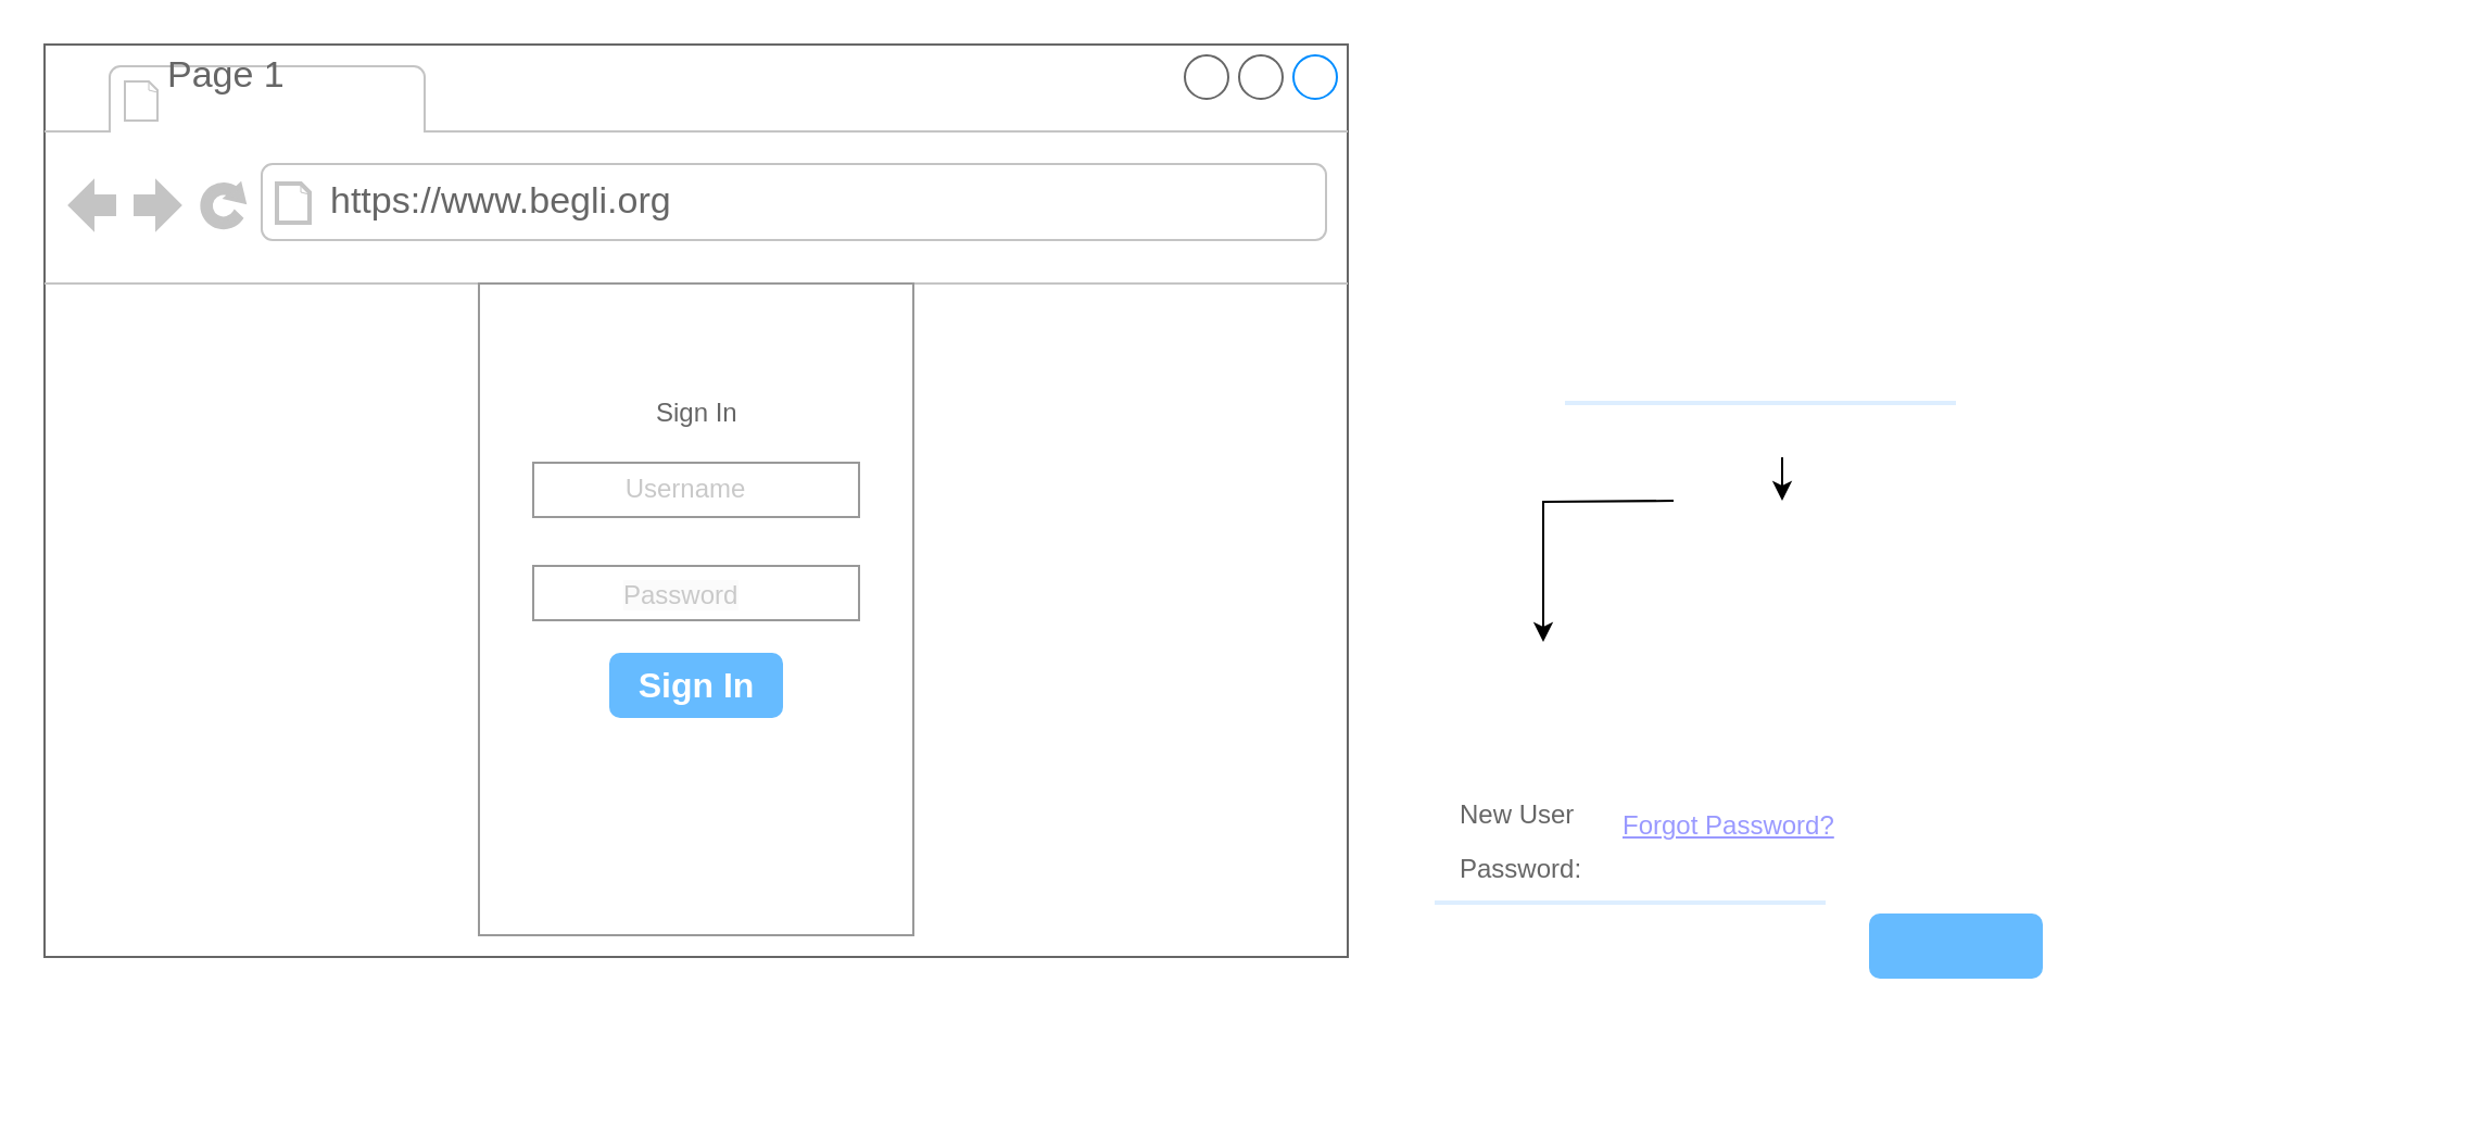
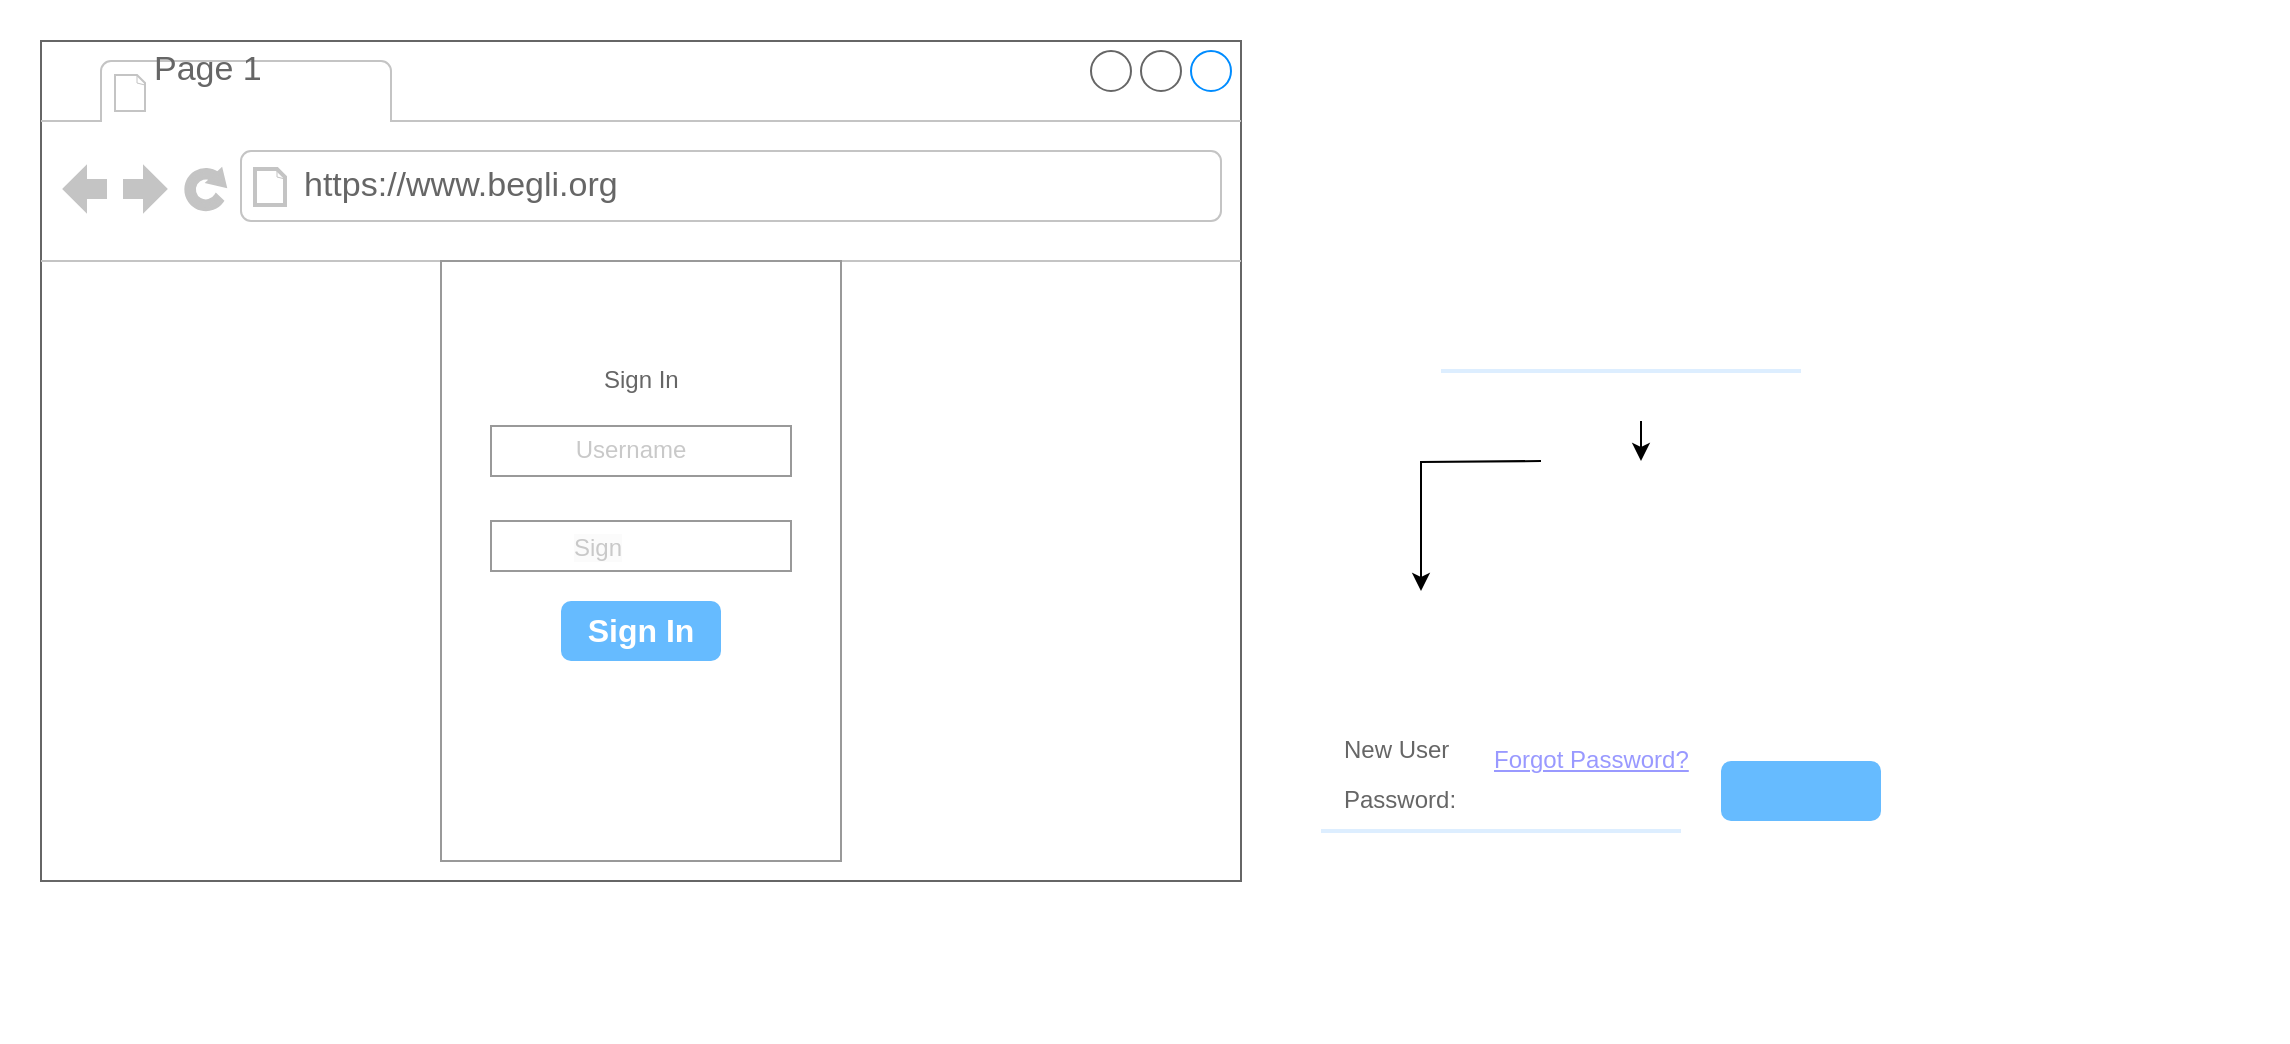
- <mxCell id="13" value="&lt;span style=&quot;color: rgb(201, 201, 201); font-family: Helvetica; font-size: 12px; font-style: normal; font-variant-ligatures: normal; font-variant-caps: normal; font-weight: 400; letter-spacing: normal; orphans: 2; text-align: center; text-indent: 0px; text-transform: none; widows: 2; word-spacing: 0px; -webkit-text-stroke-width: 0px; white-space: nowrap; background-color: rgb(251, 251, 251); text-decoration-thickness: initial; text-decoration-style: initial; text-decoration-color: initial; display: inline !important; float: none;&quot;&gt;Password&lt;/span&gt;" style="text;whiteSpace=wrap;html=1;" vertex="1" parent="10"><mxGeometry x="30" y="50" width="90" height="40" as="geometry" /></mxCell>
+ <mxCell id="13" value="&lt;span style=&quot;color: rgb(201, 201, 201); font-family: Helvetica; font-size: 12px; font-style: normal; font-variant-ligatures: normal; font-variant-caps: normal; font-weight: 400; letter-spacing: normal; orphans: 2; text-align: center; text-indent: 0px; text-transform: none; widows: 2; word-spacing: 0px; -webkit-text-stroke-width: 0px; white-space: nowrap; background-color: rgb(251, 251, 251); text-decoration-thickness: initial; text-decoration-style: initial; text-decoration-color: initial; display: inline !important; float: none;&quot;&gt;Sign&lt;/span&gt;" style="text;whiteSpace=wrap;html=1;" vertex="1" parent="10"><mxGeometry x="30" y="50" width="90" height="40" as="geometry" /></mxCell>
- <mxCell id="21" value="SIGN UP" style="strokeWidth=1;shadow=0;dashed=0;align=center;html=1;shape=mxgraph.mockup.forms.rrect;rSize=5;strokeColor=none;fontColor=#ffffff;fillColor=#66bbff;fontSize=16;fontStyle=1;" vertex="1" parent="1"><mxGeometry x="860" y="420" width="80" height="30" as="geometry"><mxPoint x="210" y="-80" as="offset" /></mxGeometry></mxCell>
+ <mxCell id="21" value="SIGN UP" style="strokeWidth=1;shadow=0;dashed=0;align=center;html=1;shape=mxgraph.mockup.forms.rrect;rSize=5;strokeColor=none;fontColor=#ffffff;fillColor=#66bbff;fontSize=16;fontStyle=1;" vertex="1" parent="1"><mxGeometry x="860" y="380" width="80" height="30" as="geometry"><mxPoint x="210" y="-80" as="offset" /></mxGeometry></mxCell>
